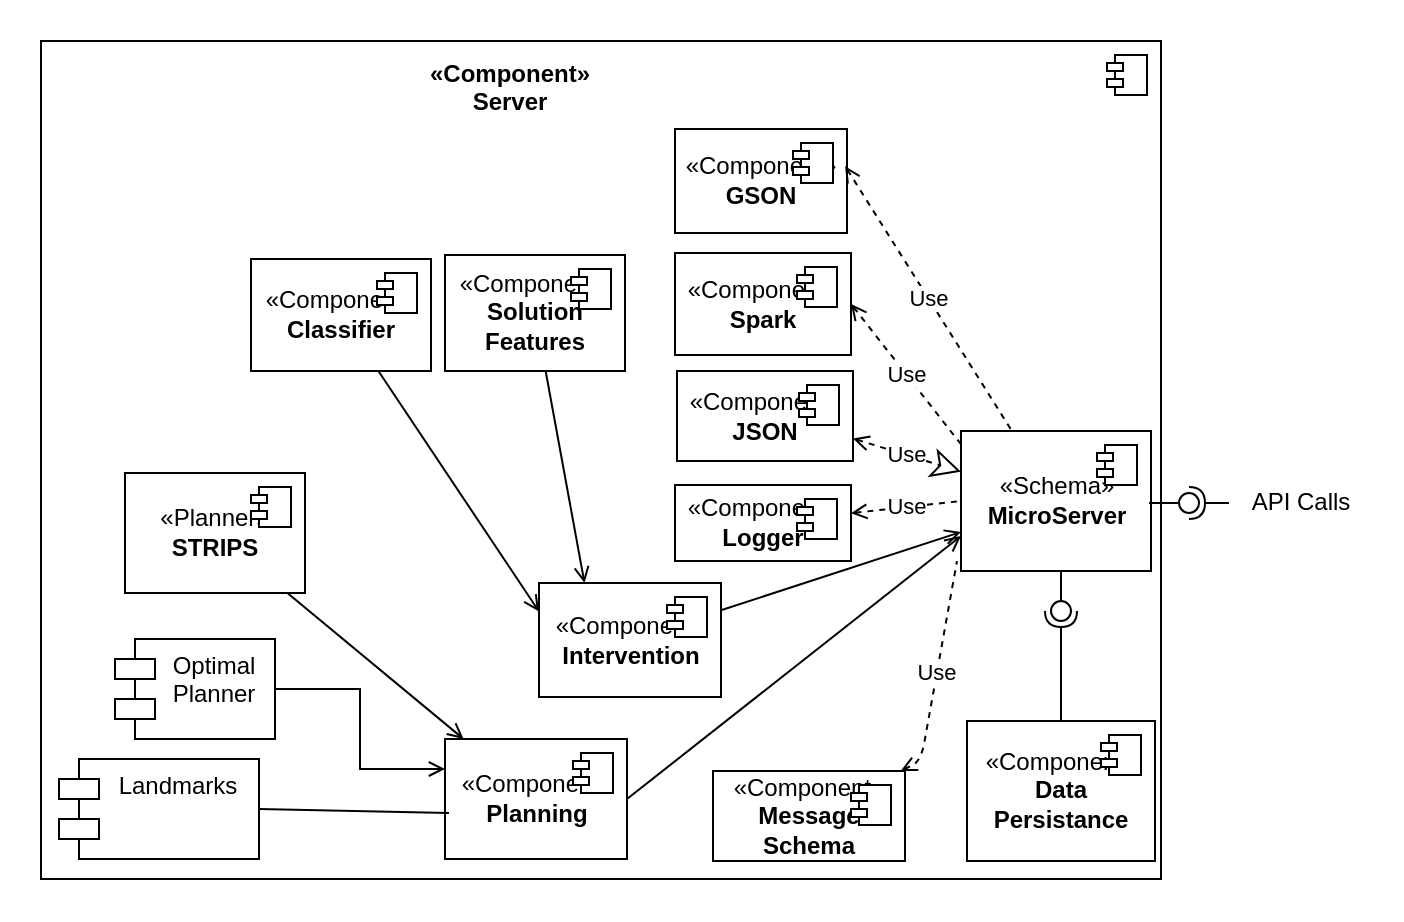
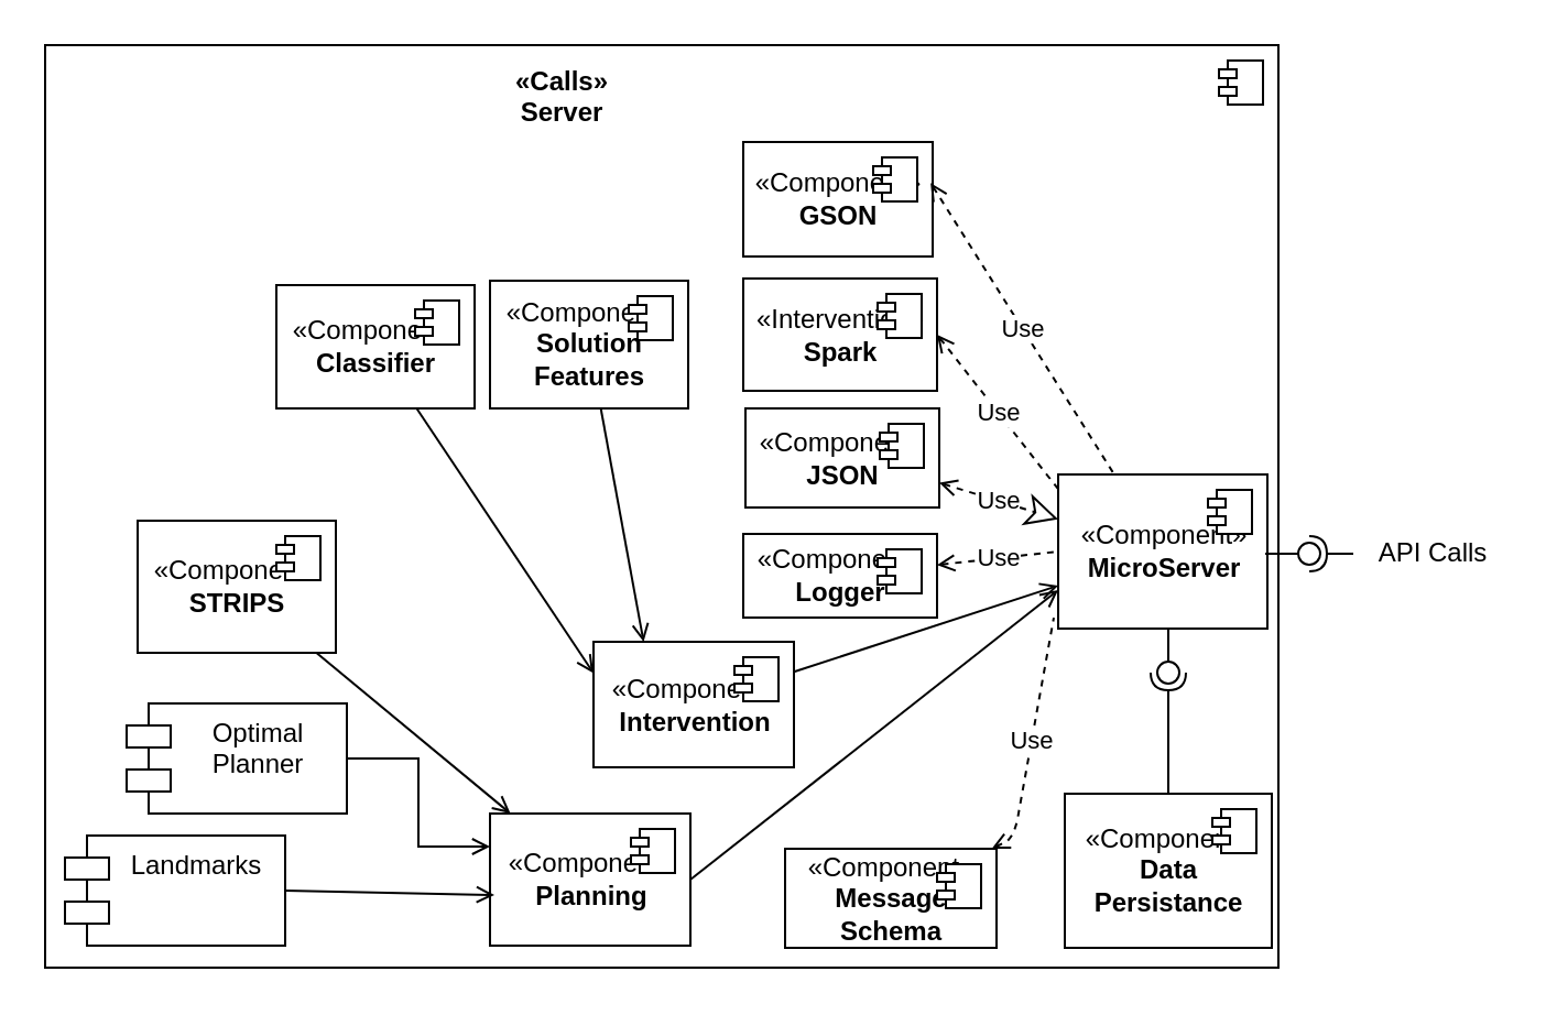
- <mxCell id="4" value="«Component»&#10;Server" style="text;align=center;fontStyle=1;verticalAlign=middle;spacingLeft=3;spacingRight=3;strokeColor=none;rotatable=0;points=[[0,0.5],[1,0.5]];portConstraint=eastwest;" parent="1" vertex="1"><mxGeometry x="215" y="30" width="80" height="26" as="geometry" /></mxCell>
+ <mxCell id="4" value="«Calls»&#10;Server" style="text;align=center;fontStyle=1;verticalAlign=middle;spacingLeft=3;spacingRight=3;strokeColor=none;rotatable=0;points=[[0,0.5],[1,0.5]];portConstraint=eastwest;" parent="1" vertex="1"><mxGeometry x="215" y="30" width="80" height="26" as="geometry" /></mxCell>
- <mxCell id="9" value="«Component»&lt;br&gt;&lt;b&gt;Spark&lt;/b&gt;" style="html=1;dropTarget=0;" parent="1" vertex="1"><mxGeometry x="337" y="126" width="88" height="51" as="geometry" /></mxCell>
+ <mxCell id="9" value="«Intervention»&lt;br&gt;&lt;b&gt;Spark&lt;/b&gt;" style="html=1;dropTarget=0;" parent="1" vertex="1"><mxGeometry x="337" y="126" width="88" height="51" as="geometry" /></mxCell>
- <mxCell id="13" value="«Schema»&lt;br&gt;&lt;b&gt;MicroServer&lt;/b&gt;" style="html=1;dropTarget=0;" parent="1" vertex="1"><mxGeometry x="480" y="215" width="95" height="70" as="geometry" /></mxCell>
+ <mxCell id="13" value="«Component»&lt;br&gt;&lt;b&gt;MicroServer&lt;/b&gt;" style="html=1;dropTarget=0;" parent="1" vertex="1"><mxGeometry x="480" y="215" width="95" height="70" as="geometry" /></mxCell>
- <mxCell id="43" value="«Planner»&lt;br&gt;&lt;b&gt;STRIPS&lt;/b&gt;" style="html=1;dropTarget=0;" vertex="1" parent="1"><mxGeometry x="62" y="236" width="90" height="60" as="geometry" /></mxCell>
+ <mxCell id="43" value="«Component»&lt;br&gt;&lt;b&gt;STRIPS&lt;/b&gt;" style="html=1;dropTarget=0;" vertex="1" parent="1"><mxGeometry x="62" y="236" width="90" height="60" as="geometry" /></mxCell>
- <mxCell id="39" value="Optimal&#10;Planner&#10;" style="shape=module;align=left;spacingLeft=20;align=center;verticalAlign=top;" vertex="1" parent="1"><mxGeometry x="57" y="319" width="80" height="50" as="geometry" /></mxCell>
+ <mxCell id="39" value="Optimal&#10;Planner&#10;" style="shape=module;align=left;spacingLeft=20;align=center;verticalAlign=top;" vertex="1" parent="1"><mxGeometry x="57" y="319" width="100" height="50" as="geometry" /></mxCell>
- <mxCell id="40" style="rounded=0;orthogonalLoop=1;jettySize=auto;html=1;exitX=1;exitY=0.5;exitDx=0;exitDy=0;startArrow=none;startFill=0;endArrow=none;endFill=0;entryX=0.022;entryY=0.617;entryDx=0;entryDy=0;entryPerimeter=0;" edge="1" parent="1" source="41" target="36"><mxGeometry relative="1" as="geometry" /></mxCell>
+ <mxCell id="40" style="rounded=0;orthogonalLoop=1;jettySize=auto;html=1;exitX=1;exitY=0.5;exitDx=0;exitDy=0;startArrow=none;startFill=0;endArrow=open;endFill=0;entryX=0.022;entryY=0.617;entryDx=0;entryDy=0;entryPerimeter=0;" edge="1" parent="1" source="41" target="36"><mxGeometry relative="1" as="geometry" /></mxCell>
